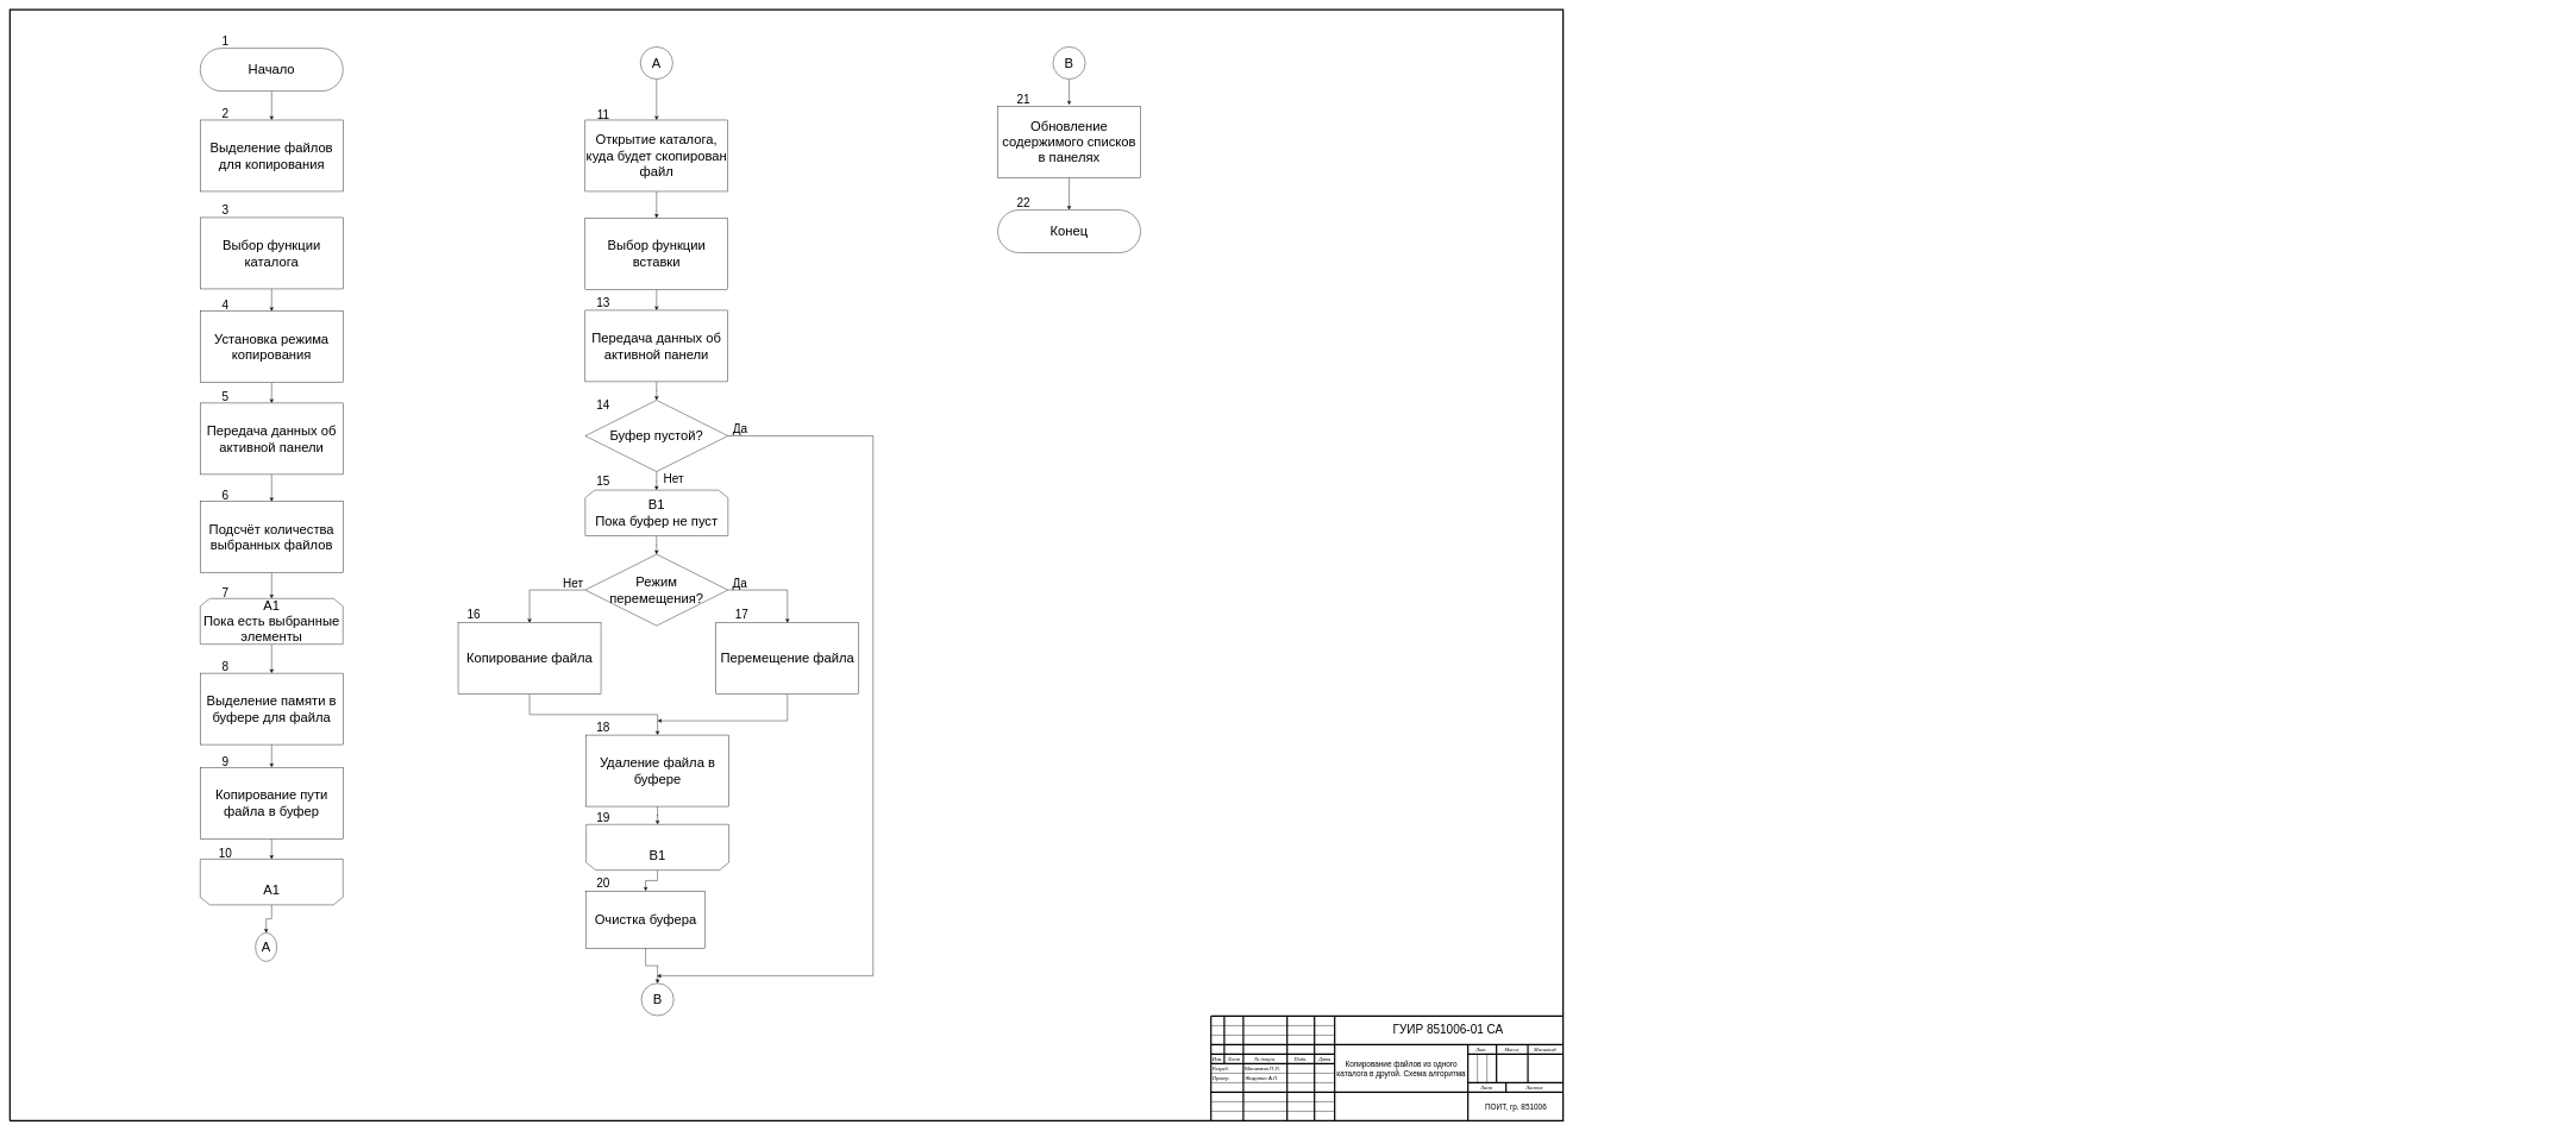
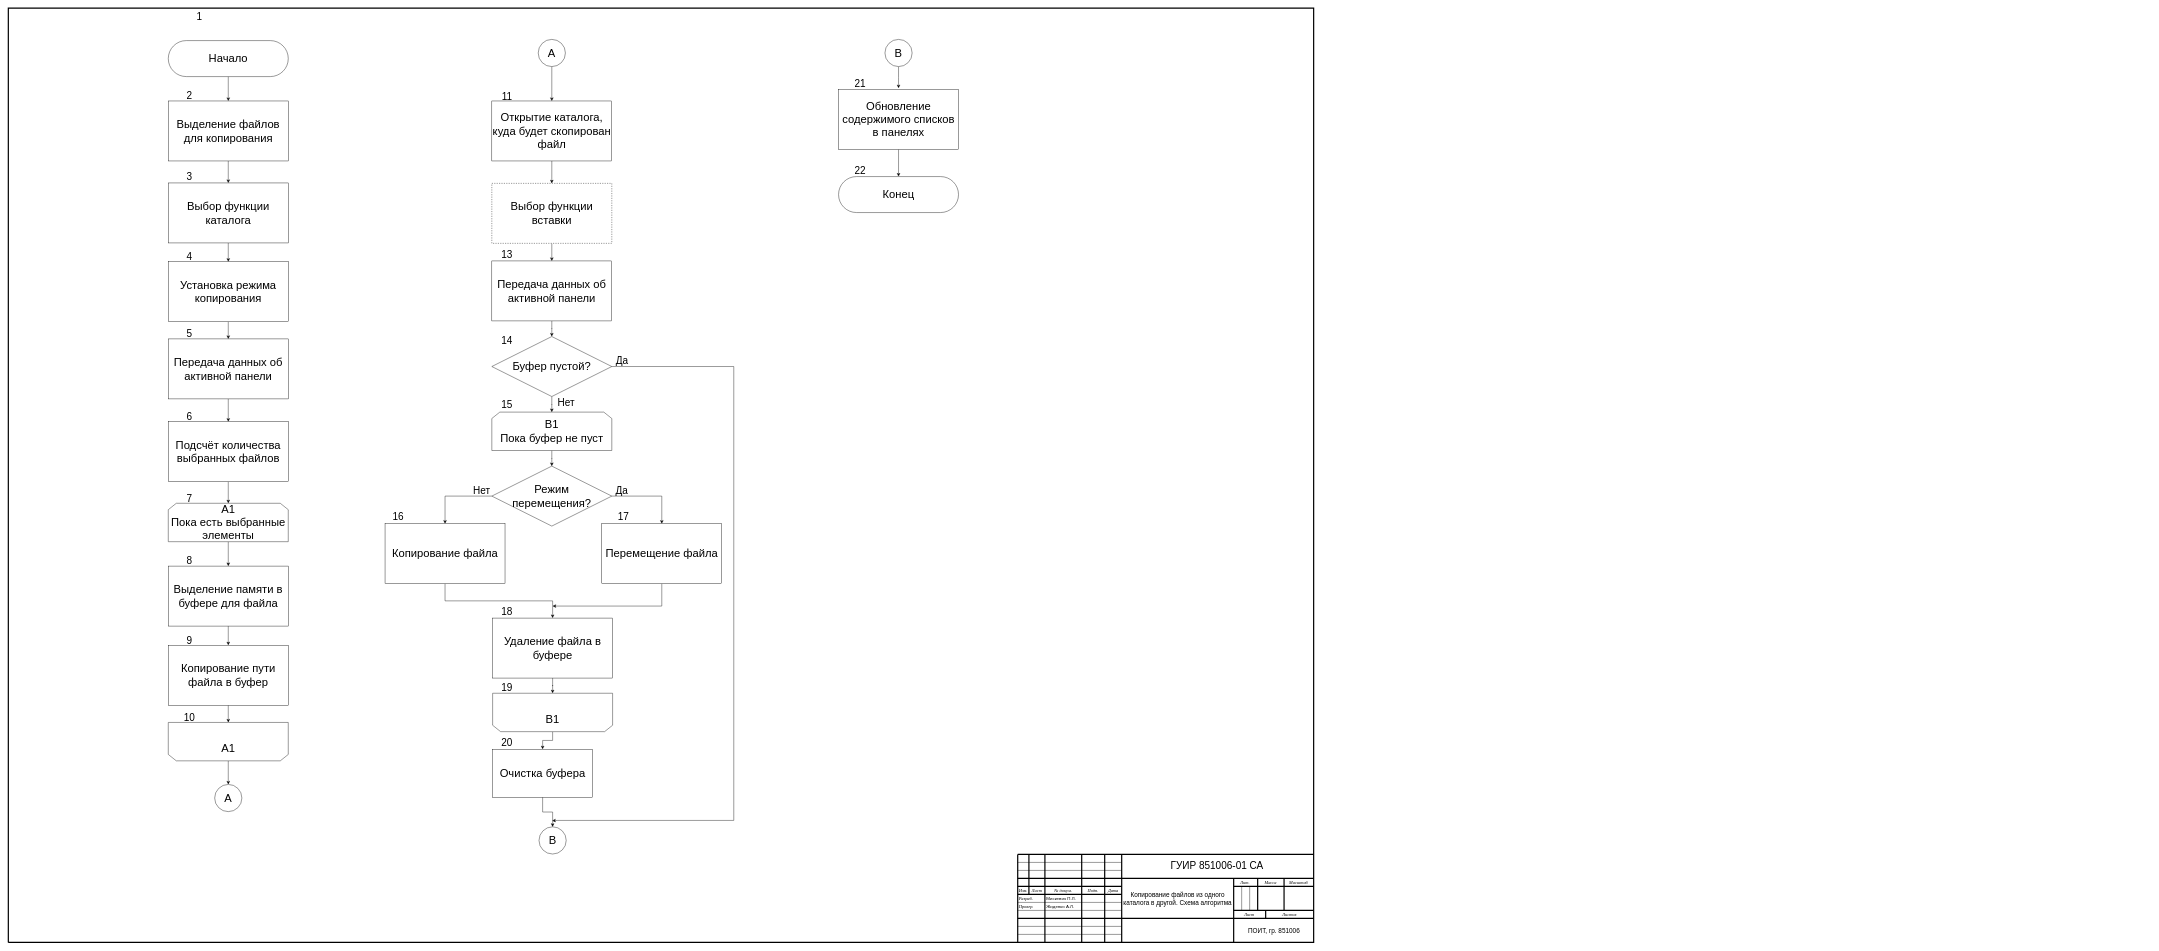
- <mxCell id="47" value="1" style="text;html=1;strokeColor=none;fillColor=none;align=center;verticalAlign=middle;whiteSpace=wrap;rounded=0;fontSize=25;" parent="1" vertex="1"><mxGeometry x="453" y="76" width="40" height="20" as="geometry" /></mxCell>
+ <mxCell id="47" value="1" style="text;html=1;strokeColor=none;fillColor=none;align=center;verticalAlign=middle;whiteSpace=wrap;rounded=0;fontSize=25;" parent="1" vertex="1"><mxGeometry x="478" y="31" width="40" height="20" as="geometry" /></mxCell>
+ <mxCell id="51" value="" style="edgeStyle=orthogonalEdgeStyle;rounded=0;orthogonalLoop=1;jettySize=auto;html=1;fontSize=20;" parent="1" source="52" target="54" edge="1"><mxGeometry relative="1" as="geometry" /></mxCell>
- <mxCell id="87" value="&lt;font style=&quot;font-size: 28px&quot;&gt;Выбор функции вставки&lt;/font&gt;" style="rounded=0;whiteSpace=wrap;html=1;fontSize=26;" parent="1" vertex="1"><mxGeometry x="1229" y="458" width="300" height="150" as="geometry" /></mxCell>
+ <mxCell id="87" value="&lt;font style=&quot;font-size: 28px&quot;&gt;Выбор функции вставки&lt;/font&gt;" style="rounded=0;whiteSpace=wrap;html=1;fontSize=26;dashed=1;" parent="1" vertex="1"><mxGeometry x="1229" y="458" width="300" height="150" as="geometry" /></mxCell>
- <mxCell id="81" value="A" style="ellipse;whiteSpace=wrap;html=1;aspect=fixed;fontSize=28;align=center;" parent="1" vertex="1"><mxGeometry x="536" y="1961" width="45" height="60" as="geometry" /></mxCell>
+ <mxCell id="81" value="A" style="ellipse;whiteSpace=wrap;html=1;aspect=fixed;fontSize=28;align=center;" parent="1" vertex="1"><mxGeometry x="536" y="1961" width="68" height="68" as="geometry" /></mxCell>
